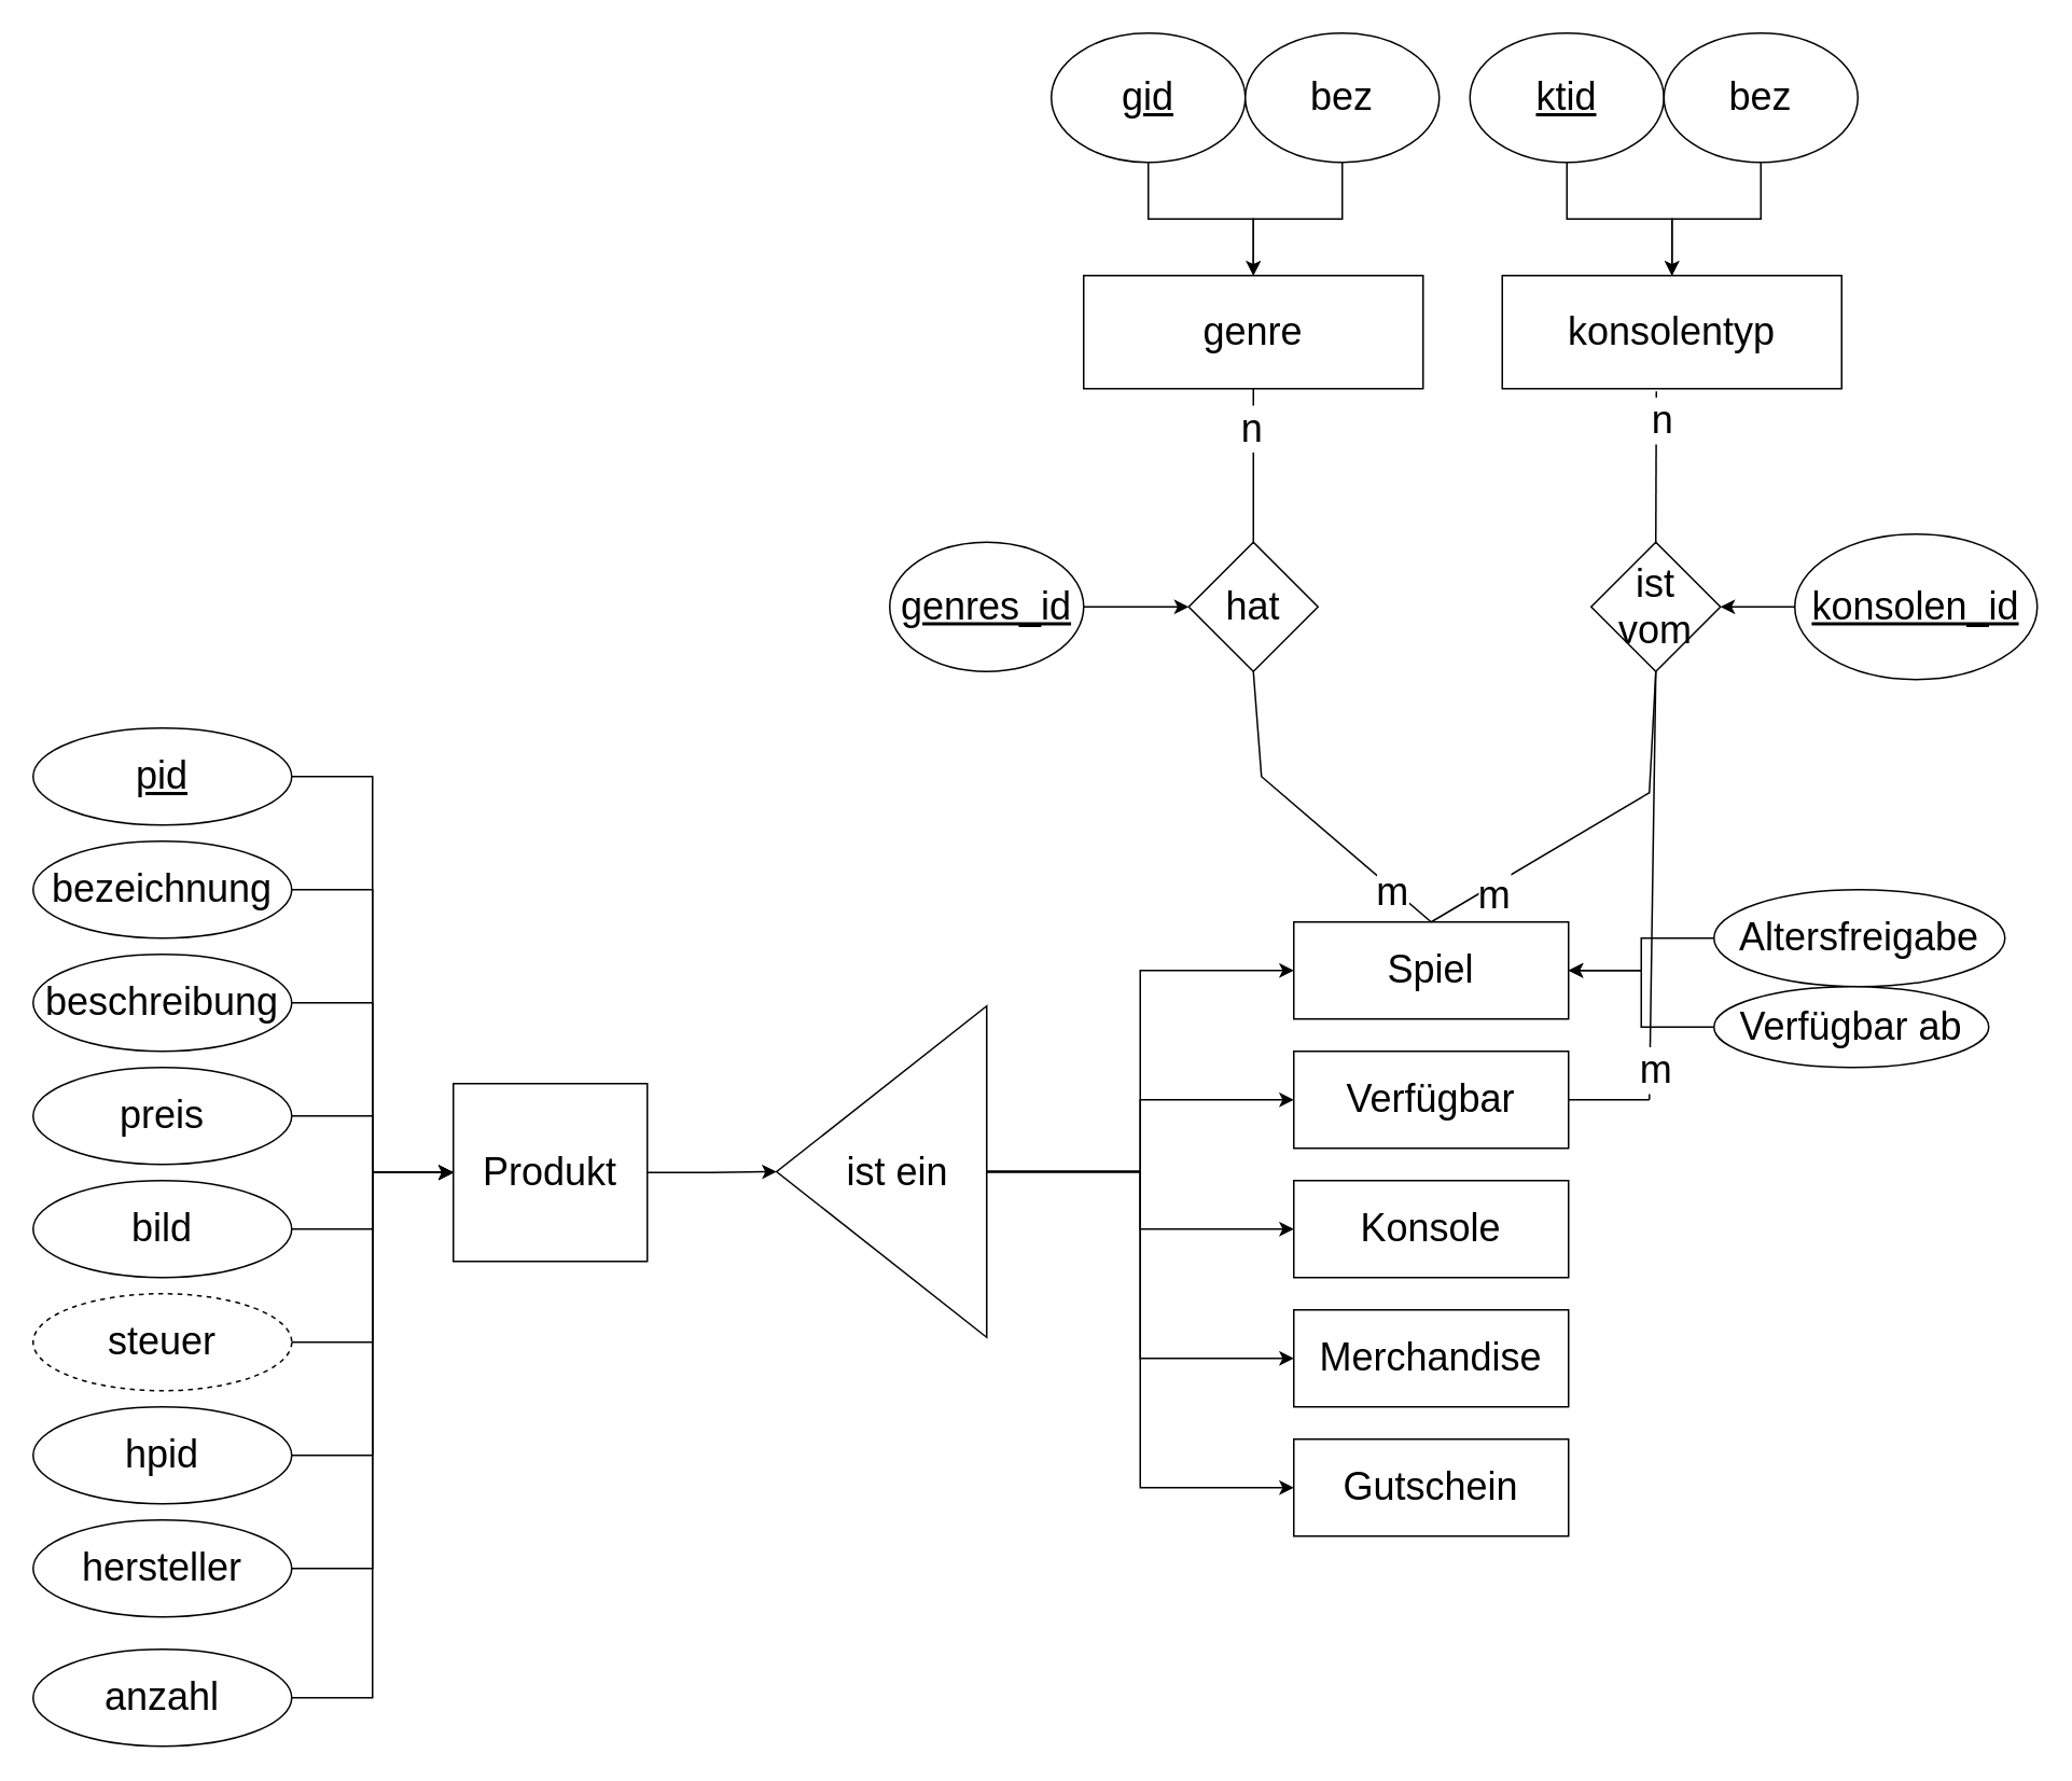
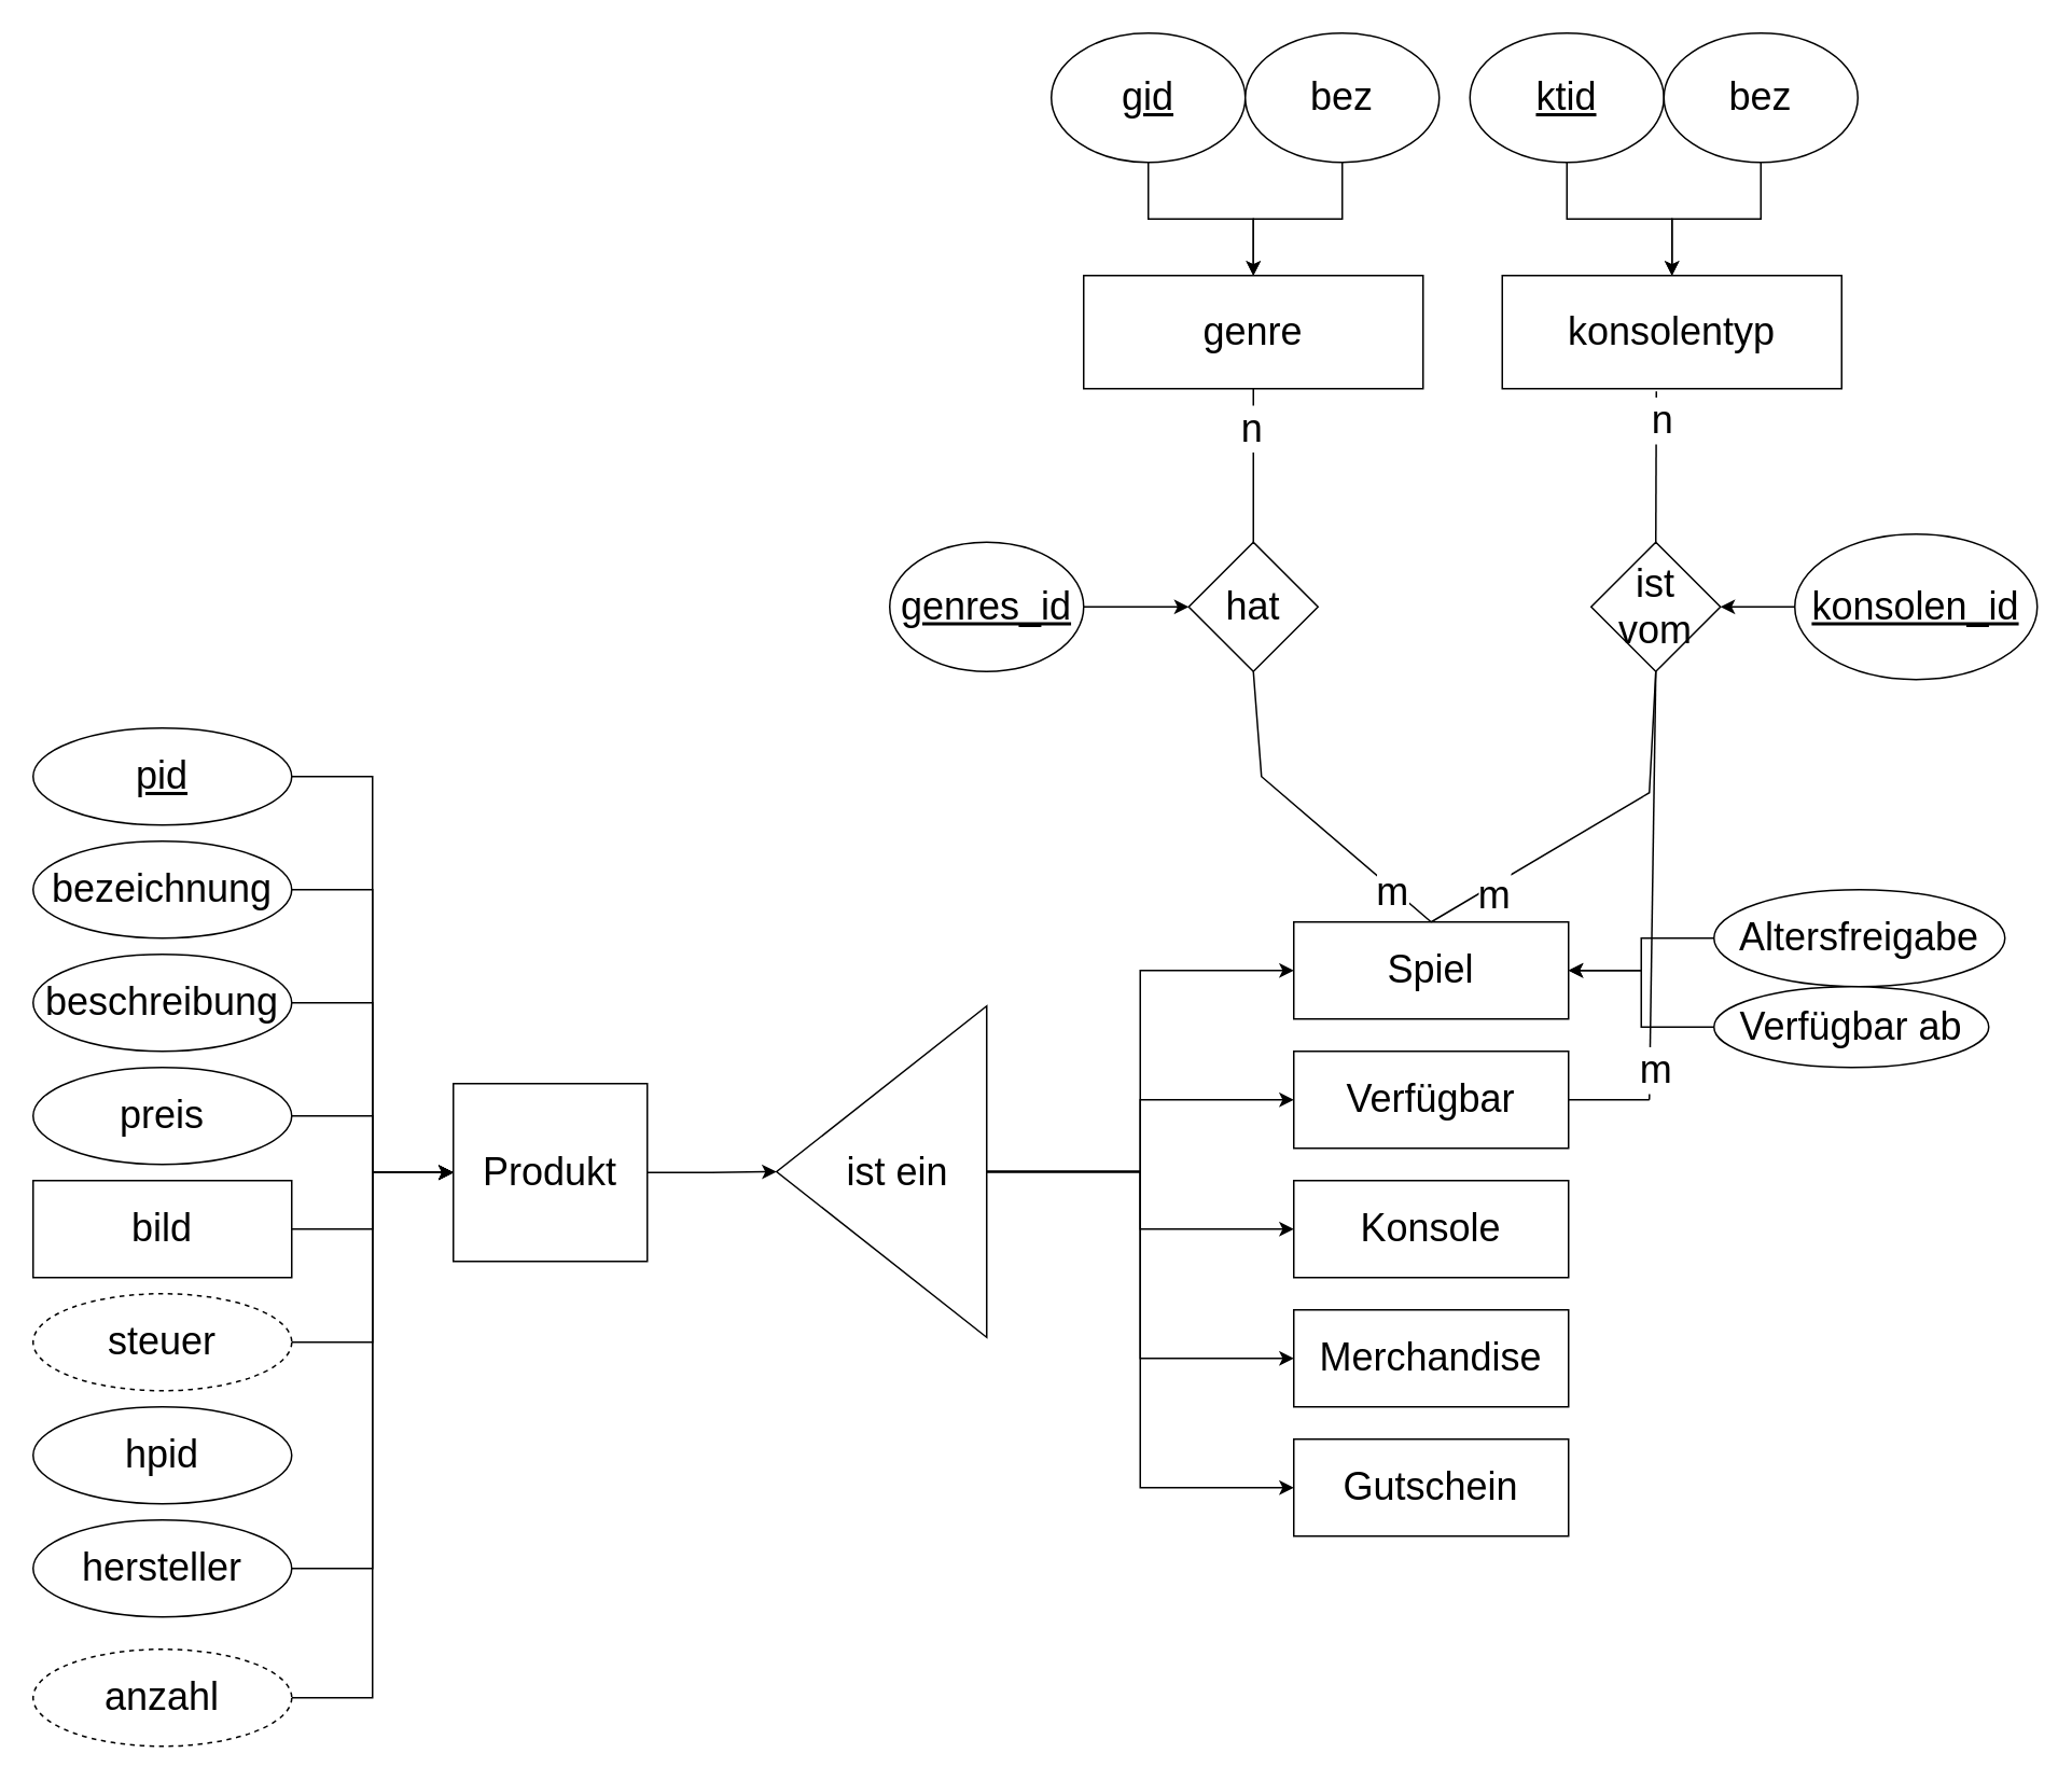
- <mxCell id="13" value="bild" style="ellipse;whiteSpace=wrap;html=1;fontSize=24;" parent="1" vertex="1"><mxGeometry x="20" y="730" width="160" height="60" as="geometry" /></mxCell>
+ <mxCell id="13" value="bild" style="whiteSpace=wrap;html=1;fontSize=24;rounded=0;" parent="1" vertex="1"><mxGeometry x="20" y="730" width="160" height="60" as="geometry" /></mxCell>
- <mxCell id="16" style="edgeStyle=orthogonalEdgeStyle;rounded=0;orthogonalLoop=1;jettySize=auto;html=1;exitX=1;exitY=0.5;exitDx=0;exitDy=0;entryX=0;entryY=0.5;entryDx=0;entryDy=0;fontSize=24;" parent="1" source="17" target="3" edge="1"><mxGeometry relative="1" as="geometry" /></mxCell>
- <mxCell id="60" value="&lt;div&gt;anzahl&lt;/div&gt;" style="ellipse;whiteSpace=wrap;html=1;fontSize=24;" parent="1" vertex="1"><mxGeometry x="20" y="1020" width="160" height="60" as="geometry" /></mxCell>
+ <mxCell id="60" value="&lt;div&gt;anzahl&lt;/div&gt;" style="ellipse;whiteSpace=wrap;html=1;fontSize=24;dashed=1;" parent="1" vertex="1"><mxGeometry x="20" y="1020" width="160" height="60" as="geometry" /></mxCell>
